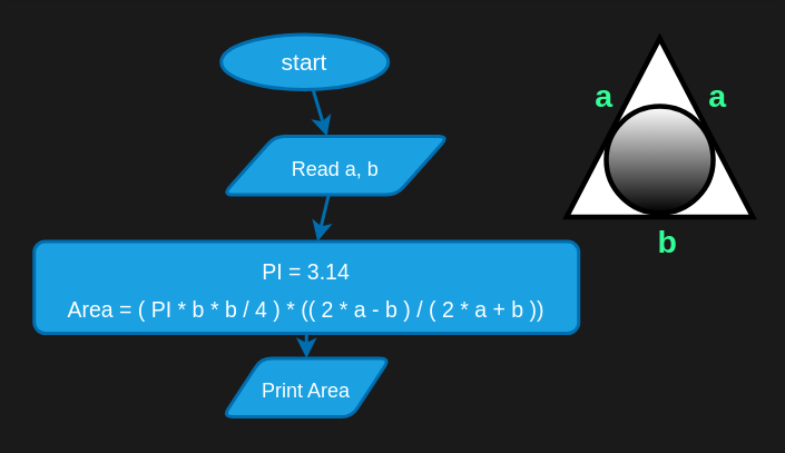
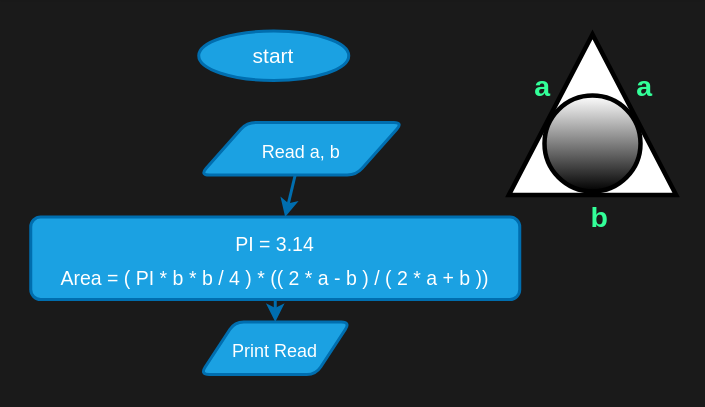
- <mxCell id="2" value="" style="edgeStyle=none;html=1;fontSize=19;fontColor=#33FF99;strokeWidth=2;fillColor=#1ba1e2;strokeColor=#006EAF;" edge="1" parent="1" source="3" target="10"><mxGeometry relative="1" as="geometry" /></mxCell>
- <mxCell id="13" value="&lt;font style=&quot;font-size: 12px;&quot;&gt;Print Area&lt;/font&gt;" style="shape=parallelogram;html=1;strokeWidth=2;perimeter=parallelogramPerimeter;whiteSpace=wrap;rounded=1;arcSize=12;size=0.23;fontSize=19;fontColor=#ffffff;fillColor=#1ba1e2;strokeColor=#006EAF;" vertex="1" parent="1"><mxGeometry x="133" y="214" width="100" height="35" as="geometry" /></mxCell>
+ <mxCell id="13" value="&lt;font style=&quot;font-size: 12px;&quot;&gt;Print Read&lt;/font&gt;" style="shape=parallelogram;html=1;strokeWidth=2;perimeter=parallelogramPerimeter;whiteSpace=wrap;rounded=1;arcSize=12;size=0.23;fontSize=19;fontColor=#ffffff;fillColor=#1ba1e2;strokeColor=#006EAF;" vertex="1" parent="1"><mxGeometry x="133" y="214" width="100" height="35" as="geometry" /></mxCell>
